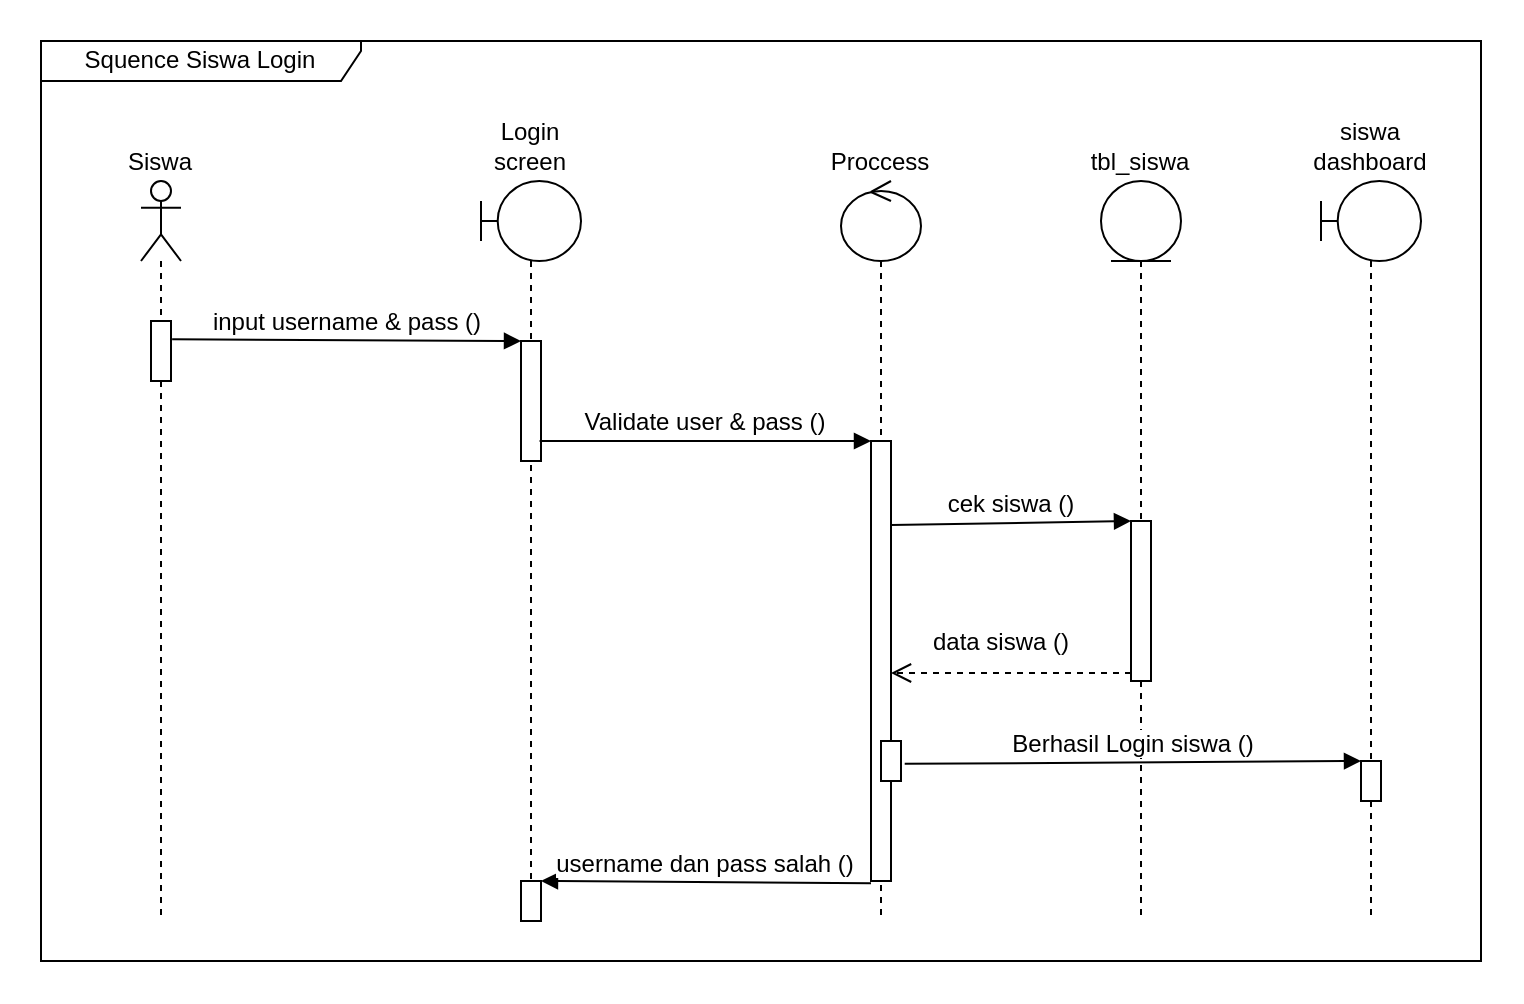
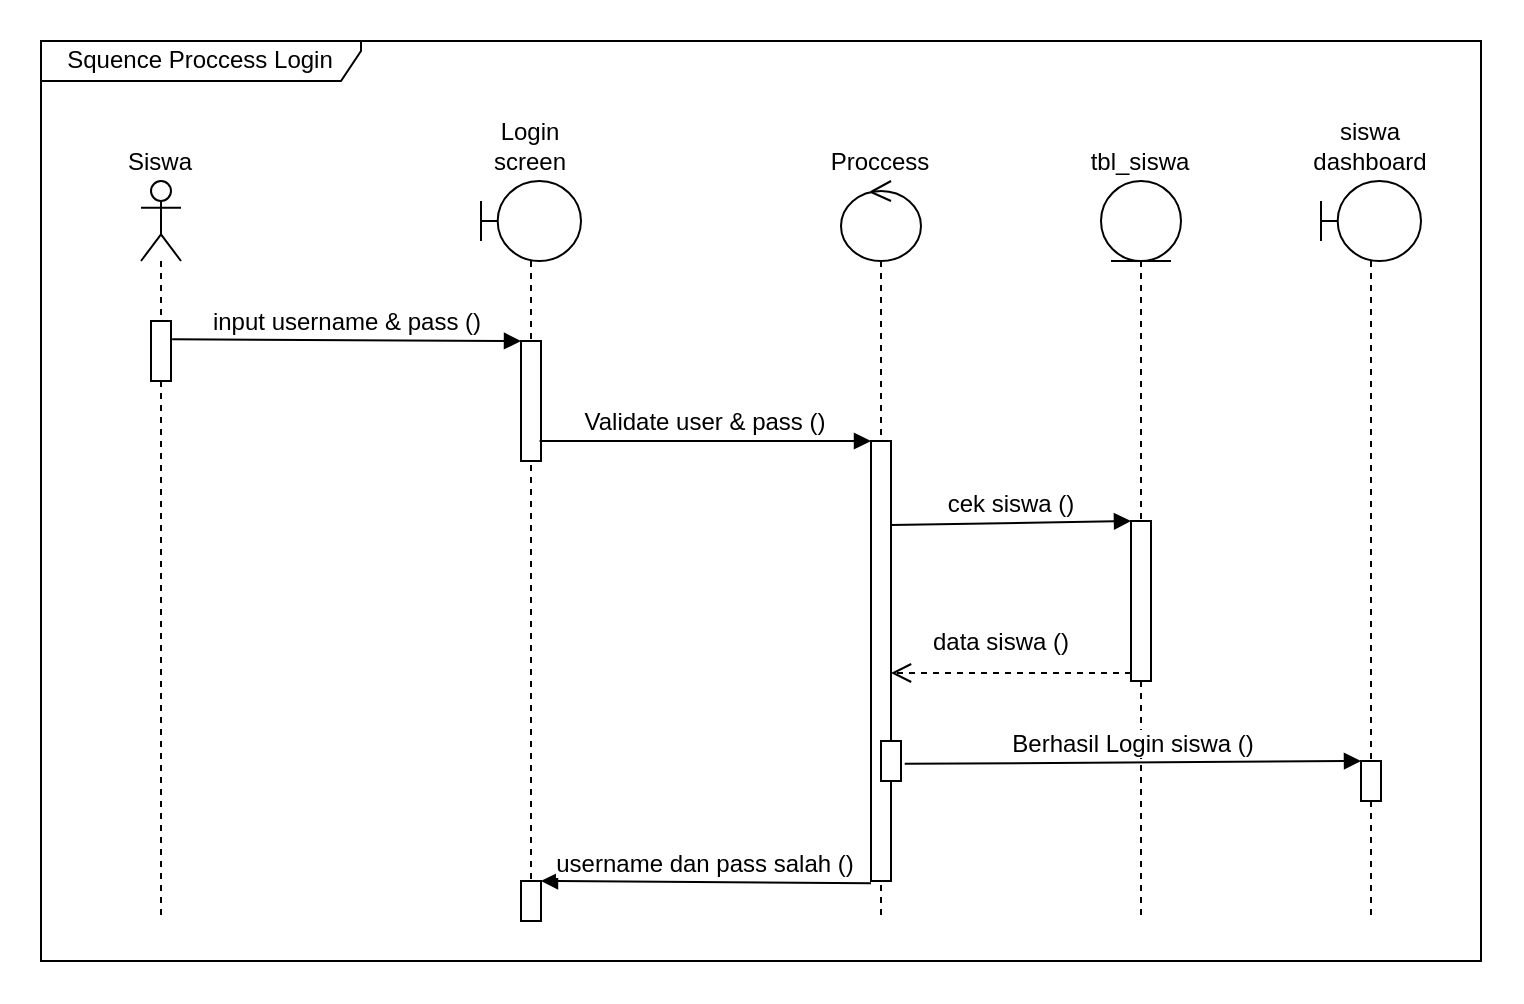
- <mxCell id="20" value="Squence Siswa Login" style="shape=umlFrame;whiteSpace=wrap;html=1;fontSize=12;width=160;height=20;" vertex="1" parent="1"><mxGeometry x="20" y="20" width="720" height="460" as="geometry" /></mxCell>
+ <mxCell id="20" value="Squence Proccess Login" style="shape=umlFrame;whiteSpace=wrap;html=1;fontSize=12;width=160;height=20;" vertex="1" parent="1"><mxGeometry x="20" y="20" width="720" height="460" as="geometry" /></mxCell>
